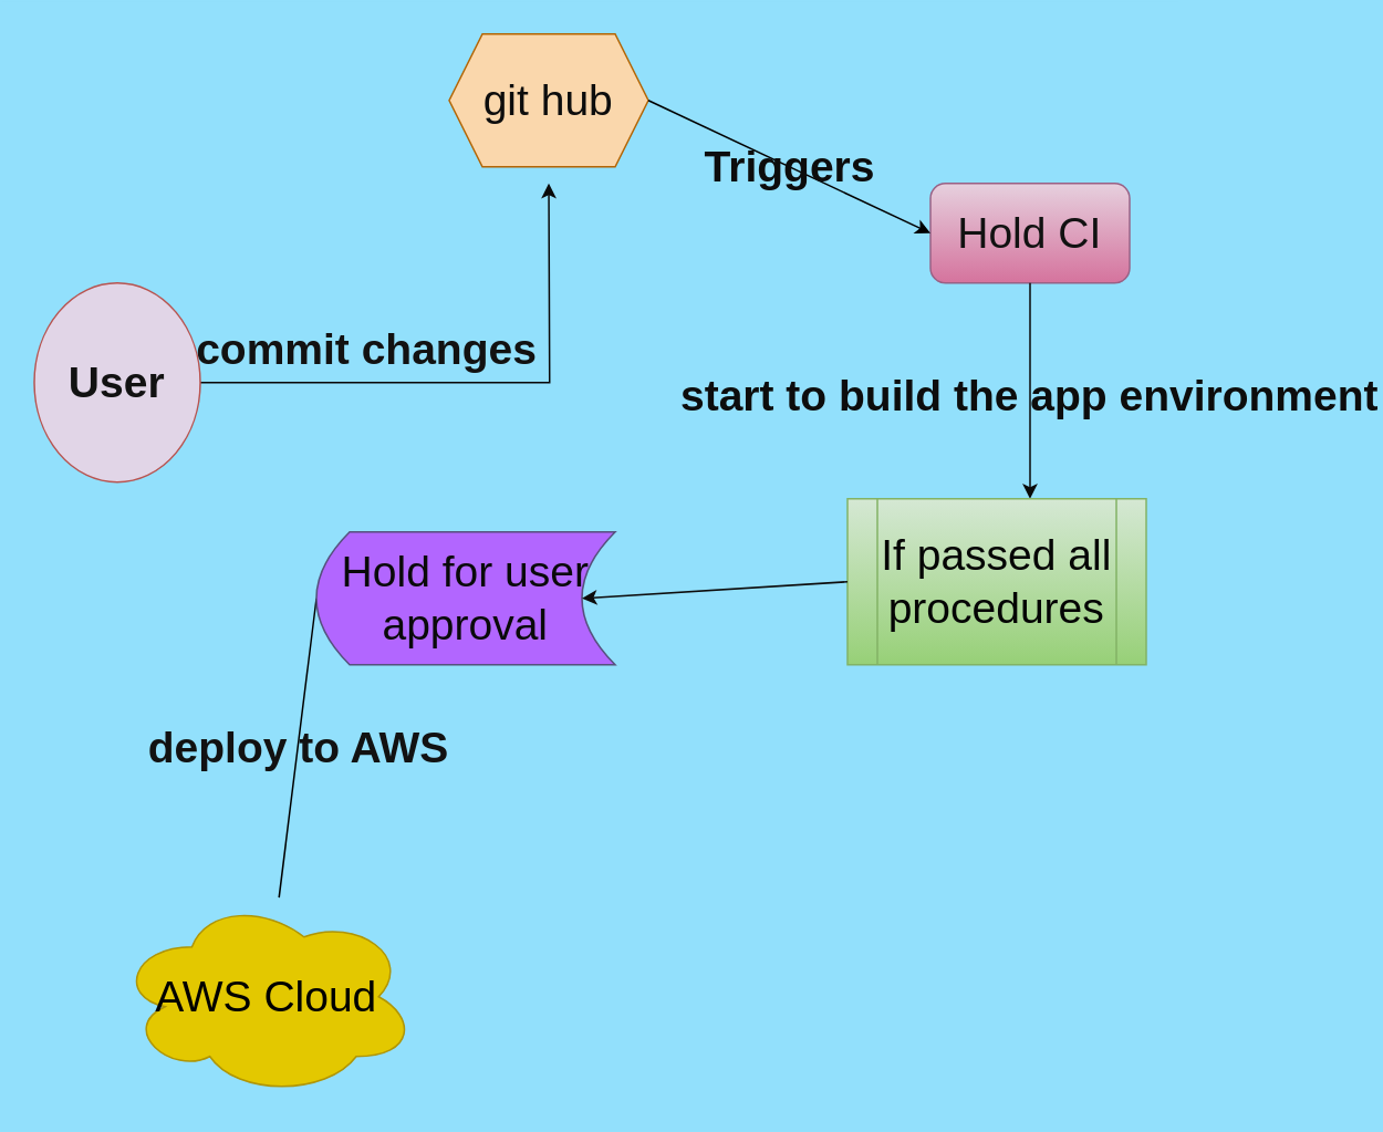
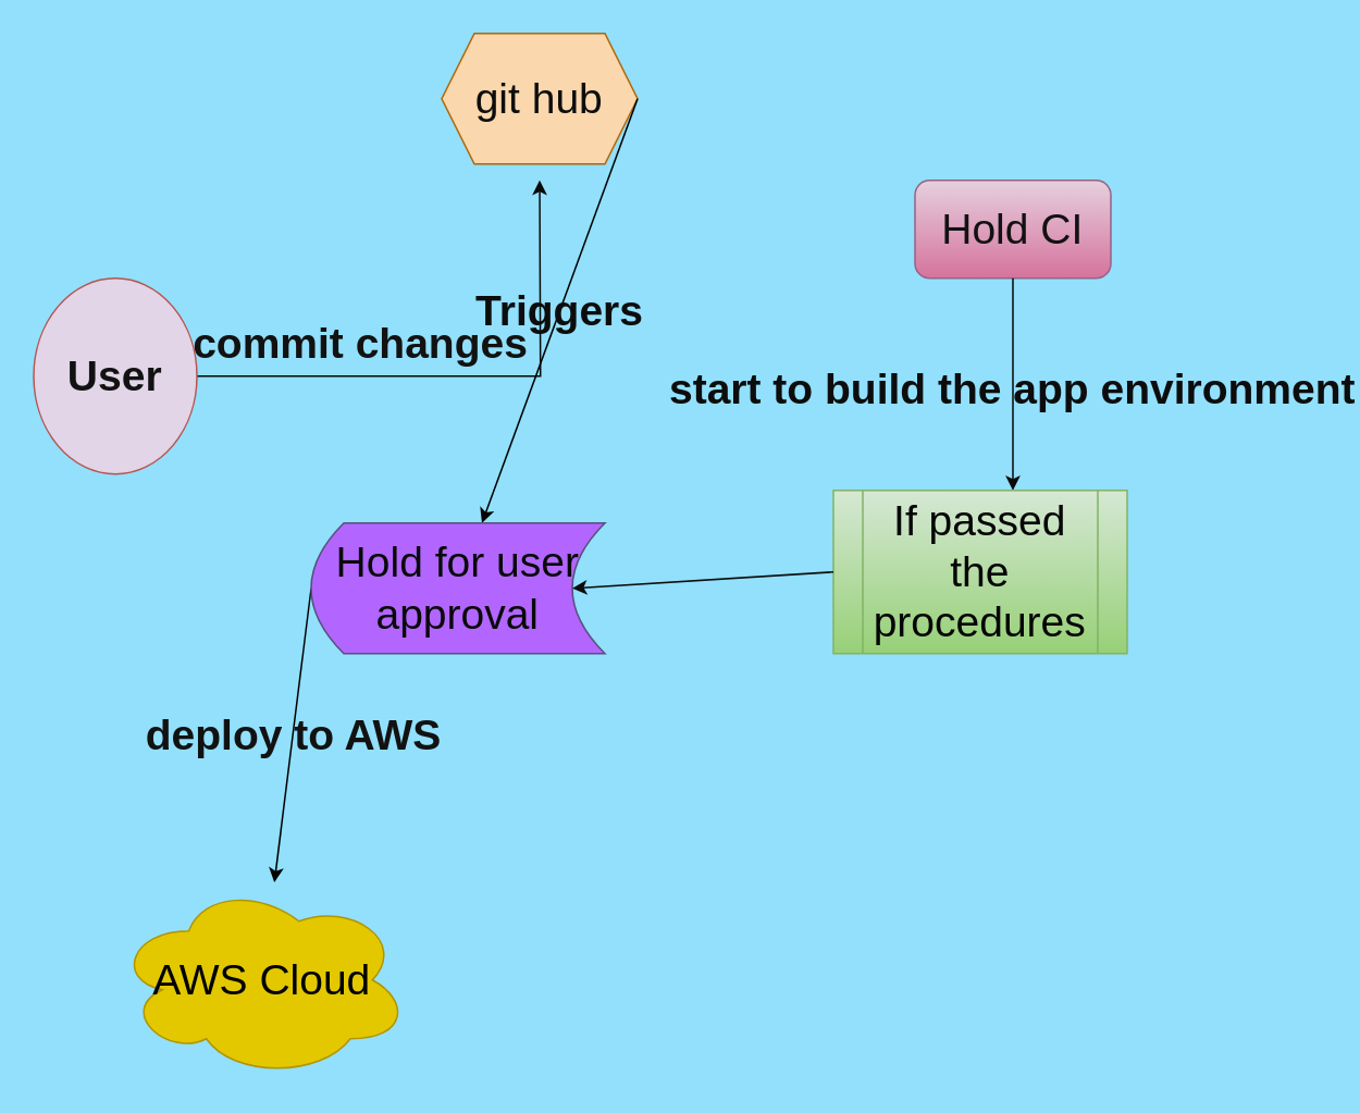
- <mxCell id="8" value="Triggers" style="endArrow=classic;html=1;rounded=0;fontSize=26;exitX=1;exitY=0.5;exitDx=0;exitDy=0;entryX=0;entryY=0.5;entryDx=0;entryDy=0;labelBackgroundColor=none;fontColor=#0d0d0d;fontStyle=1;strokeColor=#000000;" parent="1" source="7" target="4" edge="1"><mxGeometry width="50" height="50" relative="1" as="geometry"><mxPoint x="390" y="380" as="sourcePoint" /><mxPoint x="440" y="330" as="targetPoint" /><mxPoint as="offset" /></mxGeometry></mxCell>
+ <mxCell id="8" value="Triggers" style="endArrow=classic;html=1;rounded=0;fontSize=26;exitX=1;exitY=0.5;exitDx=0;exitDy=0;labelBackgroundColor=none;fontColor=#0d0d0d;fontStyle=1;strokeColor=#000000;" parent="1" source="7" target="10" edge="1"><mxGeometry width="50" height="50" relative="1" as="geometry"><mxPoint x="390" y="380" as="sourcePoint" /><mxPoint x="440" y="330" as="targetPoint" /><mxPoint as="offset" /></mxGeometry></mxCell>
- <mxCell id="11" value="If passed all procedures" style="shape=process;whiteSpace=wrap;html=1;backgroundOutline=1;labelBackgroundColor=none;fontSize=26;fillColor=#d5e8d4;gradientColor=#97d077;strokeColor=#82b366;fontColor=#050505;" parent="1" vertex="1"><mxGeometry x="510" y="300" width="180" height="100" as="geometry" /></mxCell>
+ <mxCell id="11" value="If passed the procedures" style="shape=process;whiteSpace=wrap;html=1;backgroundOutline=1;labelBackgroundColor=none;fontSize=26;fillColor=#d5e8d4;gradientColor=#97d077;strokeColor=#82b366;fontColor=#050505;" parent="1" vertex="1"><mxGeometry x="510" y="300" width="180" height="100" as="geometry" /></mxCell>
- <mxCell id="5" value="deploy to AWS" style="endArrow=none;html=1;rounded=0;fontSize=26;exitX=0;exitY=0.5;exitDx=0;exitDy=0;labelBackgroundColor=none;fontColor=#121212;fontStyle=1;strokeColor=#000000;" parent="1" source="10" target="6" edge="1"><mxGeometry width="50" height="50" relative="1" as="geometry"><mxPoint x="160" y="600" as="sourcePoint" /><mxPoint x="310" y="60" as="targetPoint" /></mxGeometry></mxCell>
+ <mxCell id="5" value="deploy to AWS" style="endArrow=classic;html=1;rounded=0;fontSize=26;exitX=0;exitY=0.5;exitDx=0;exitDy=0;labelBackgroundColor=none;fontColor=#121212;fontStyle=1;strokeColor=#000000;" parent="1" source="10" target="6" edge="1"><mxGeometry width="50" height="50" relative="1" as="geometry"><mxPoint x="160" y="600" as="sourcePoint" /><mxPoint x="310" y="60" as="targetPoint" /></mxGeometry></mxCell>
